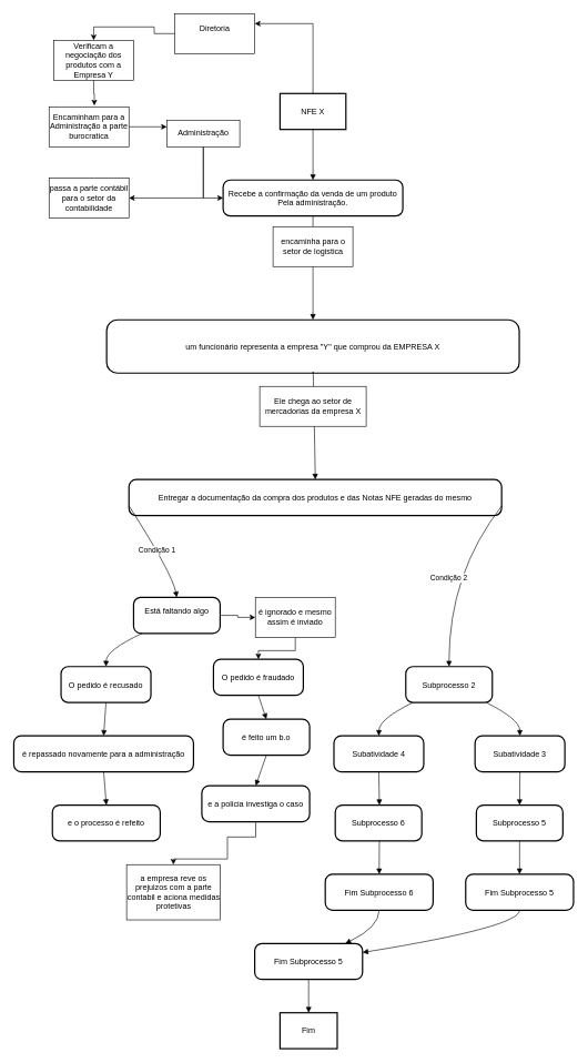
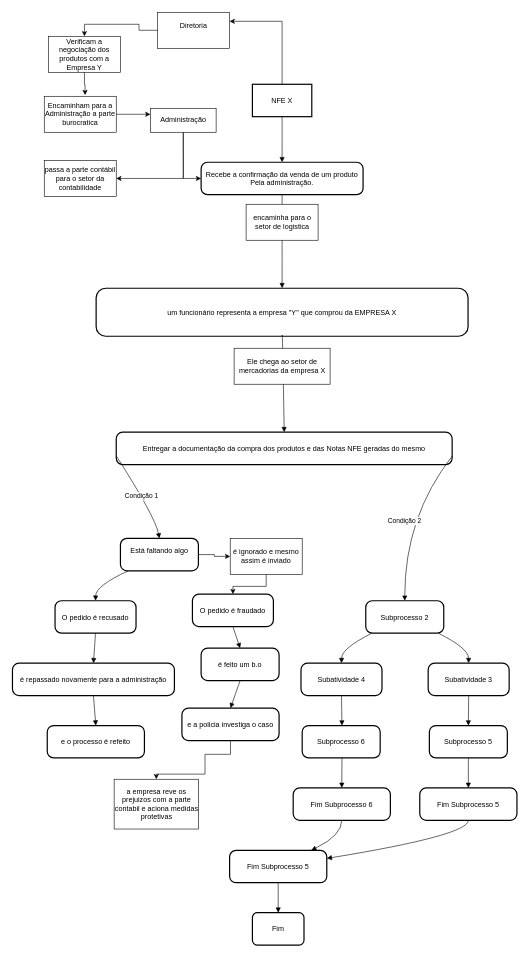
- <mxCell id="24" value="Fim" style="whiteSpace=wrap;strokeWidth=2;" parent="1" vertex="1"><mxGeometry x="420" y="1521" width="86" height="54" as="geometry" /></mxCell>
+ <mxCell id="24" value="Fim" style="whiteSpace=wrap;strokeWidth=2;rounded=1;" parent="1" vertex="1"><mxGeometry x="420" y="1521" width="86" height="54" as="geometry" /></mxCell>
